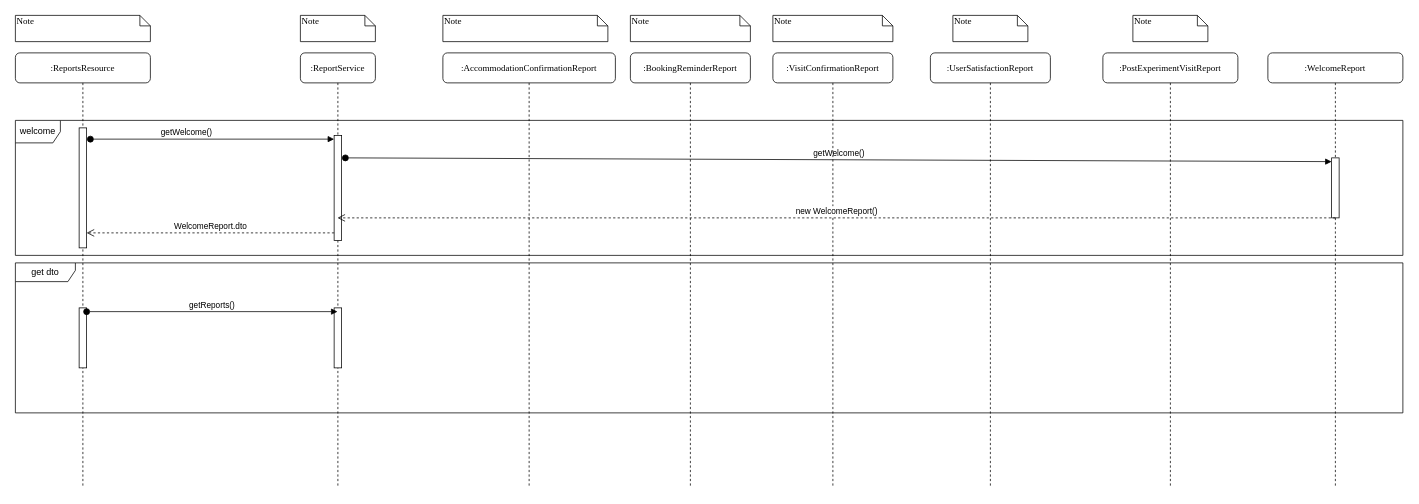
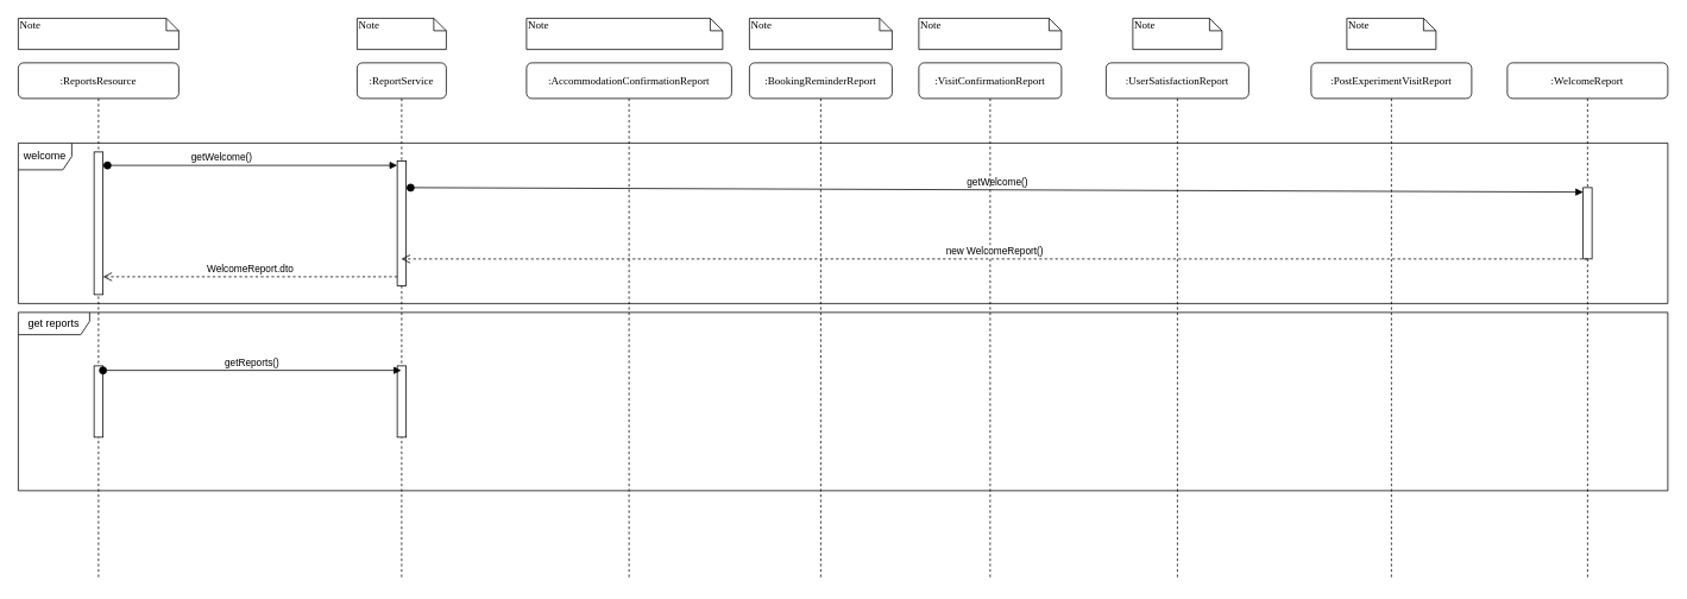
- <mxCell id="13" value="get dto" style="shape=umlFrame;whiteSpace=wrap;html=1;pointerEvents=0;width=80;height=25;" vertex="1" parent="10"><mxGeometry y="280" width="1850" height="200" as="geometry" /></mxCell>
+ <mxCell id="13" value="get reports" style="shape=umlFrame;whiteSpace=wrap;html=1;pointerEvents=0;width=80;height=25;" vertex="1" parent="10"><mxGeometry y="280" width="1850" height="200" as="geometry" /></mxCell>
